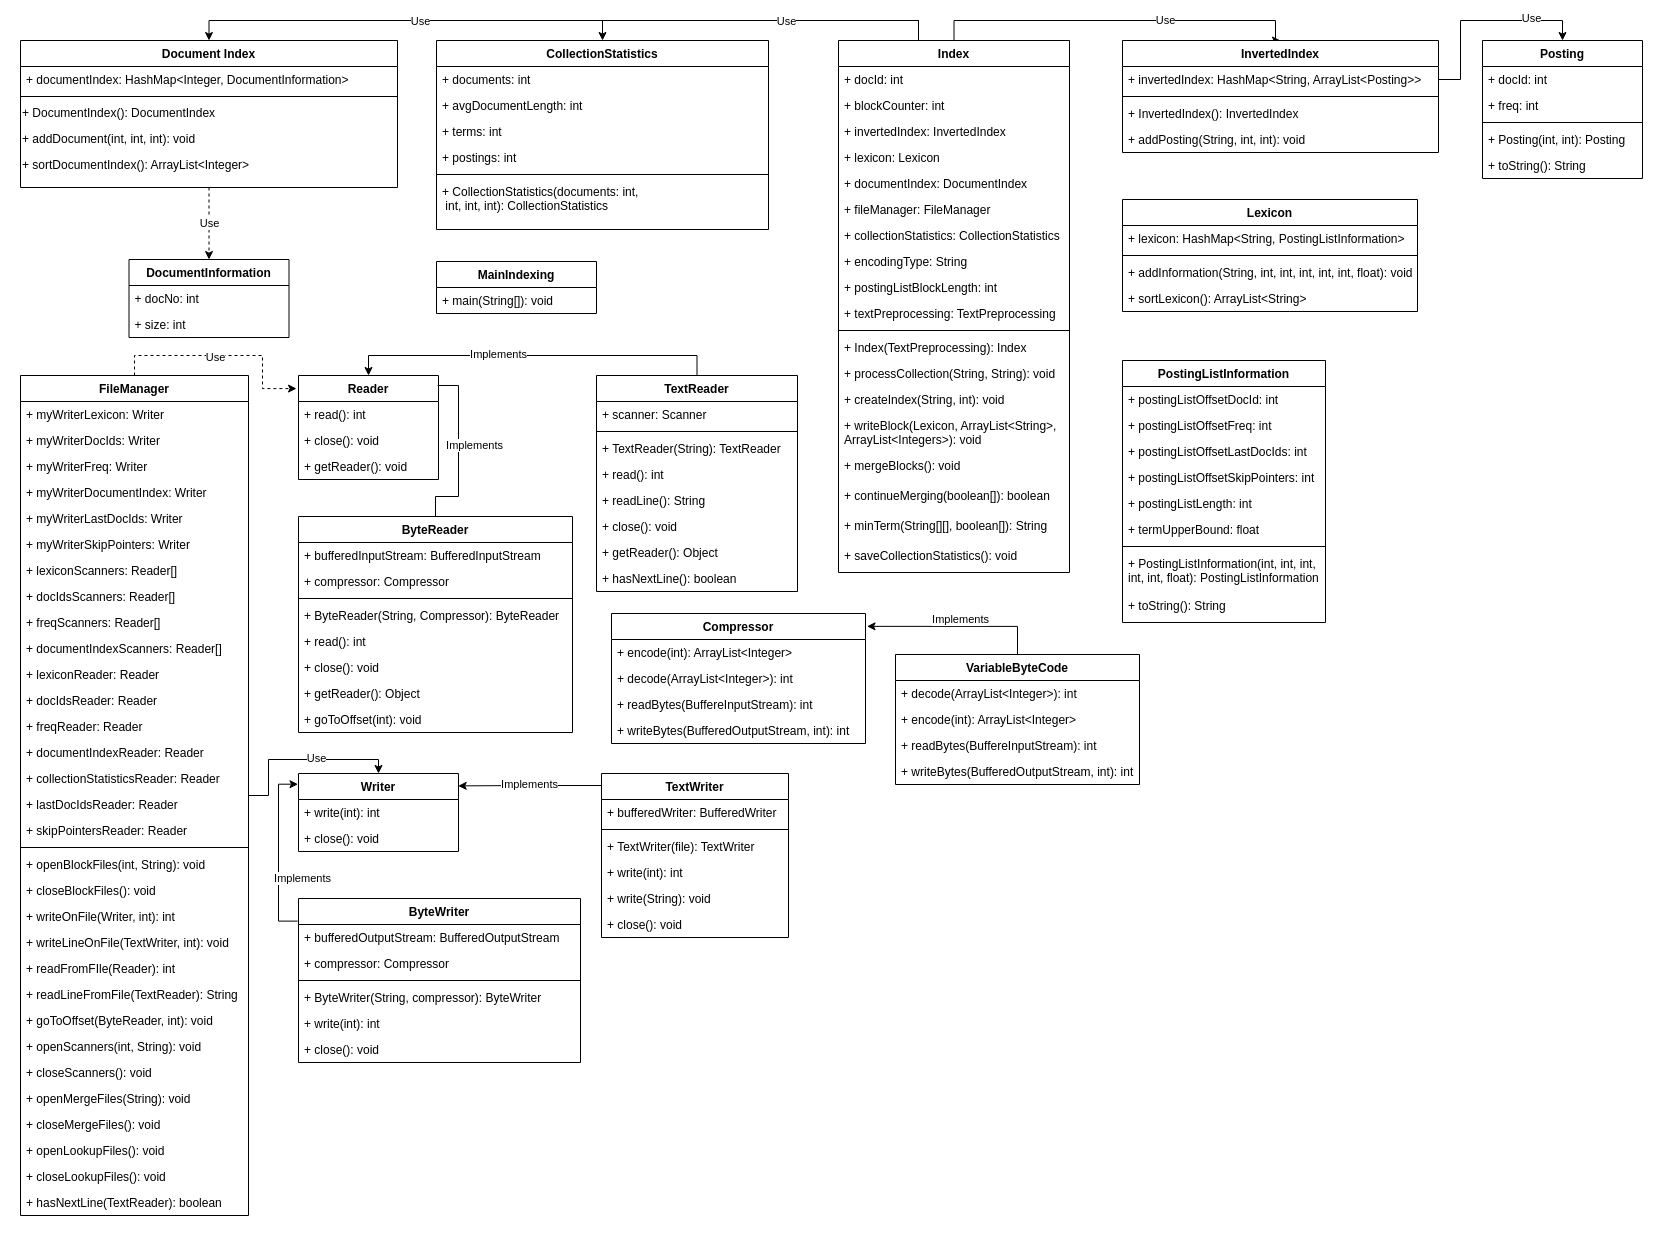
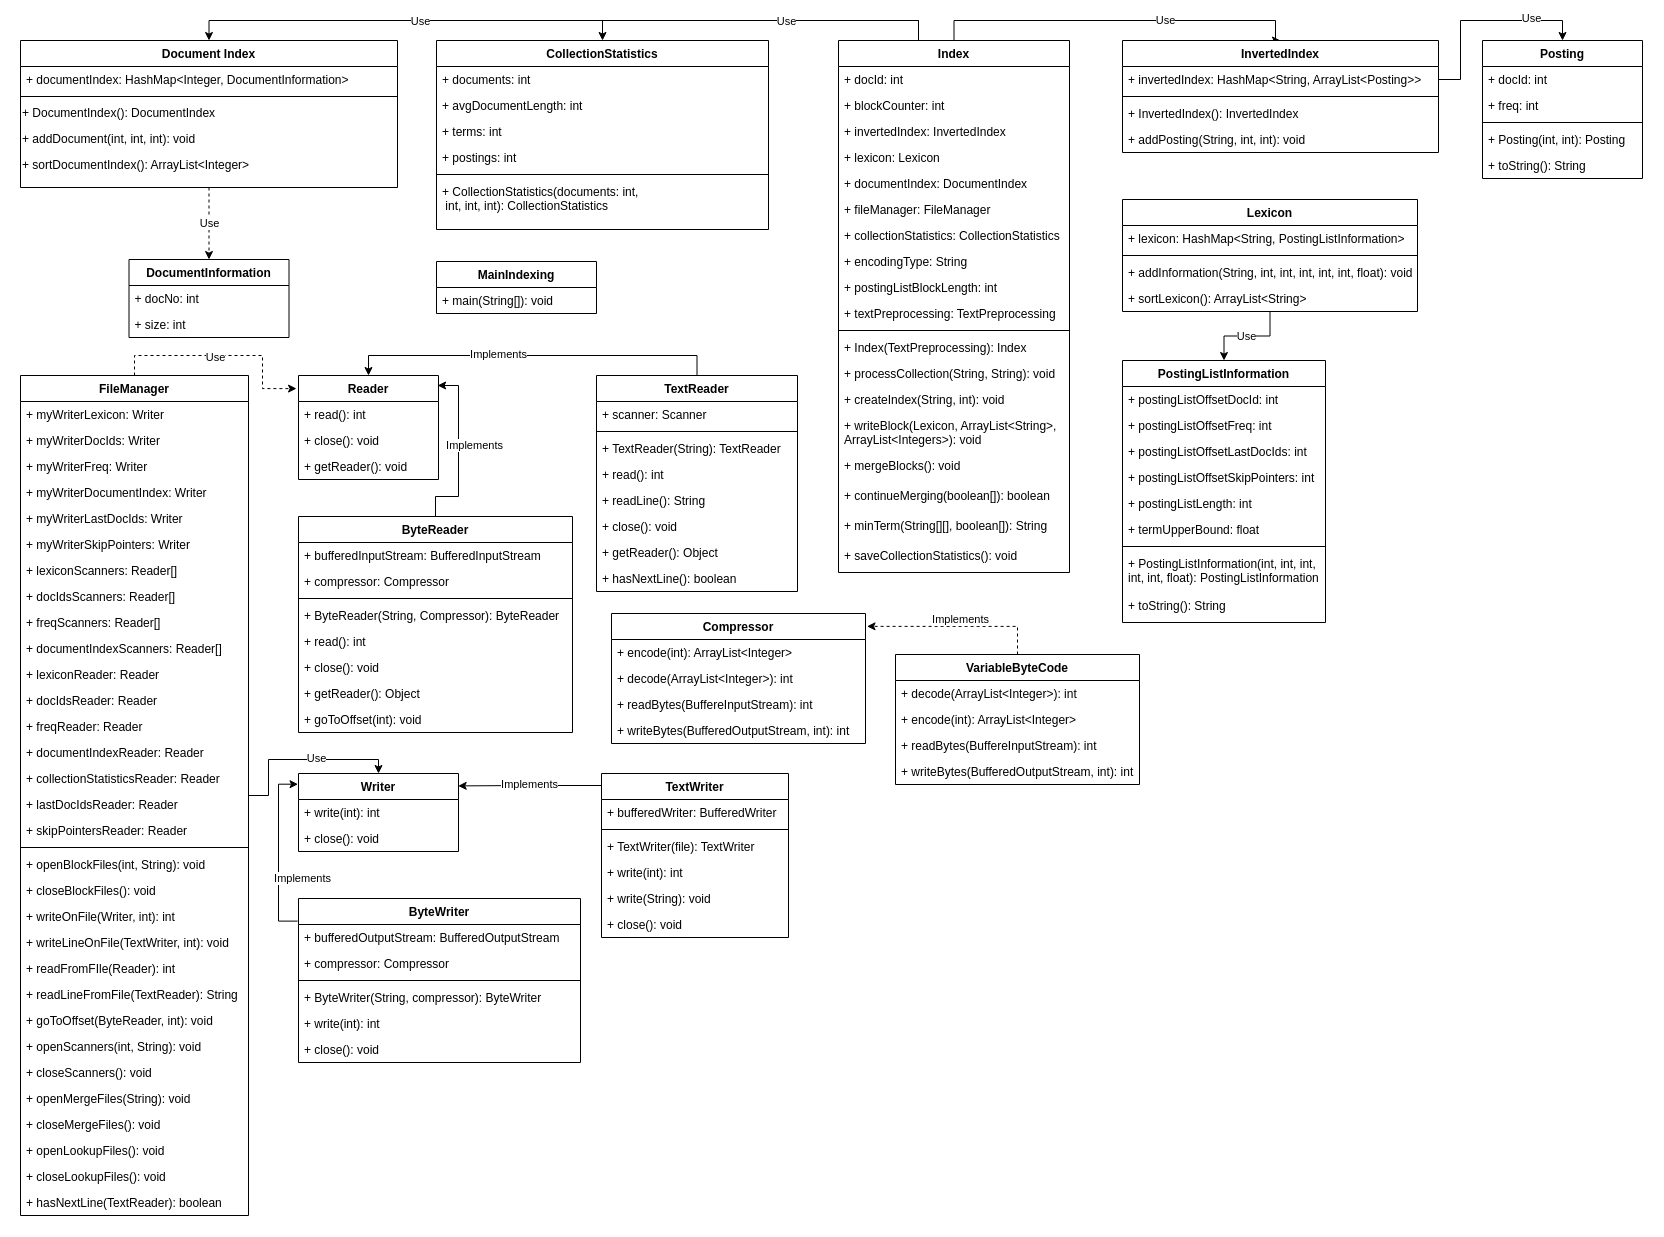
+ <mxCell id="51" value="Use" style="edgeStyle=orthogonalEdgeStyle;rounded=0;orthogonalLoop=1;jettySize=auto;html=1;entryX=0.5;entryY=0;entryDx=0;entryDy=0;" edge="1" parent="1" source="52" target="57"><mxGeometry relative="1" as="geometry" /></mxCell>
- <mxCell id="118" style="edgeStyle=orthogonalEdgeStyle;rounded=0;orthogonalLoop=1;jettySize=auto;html=1;entryX=0.994;entryY=0.096;entryDx=0;entryDy=0;entryPerimeter=0;endArrow=none;" edge="1" parent="1" source="120" target="114"><mxGeometry relative="1" as="geometry" /></mxCell>
+ <mxCell id="118" style="edgeStyle=orthogonalEdgeStyle;rounded=0;orthogonalLoop=1;jettySize=auto;html=1;entryX=0.994;entryY=0.096;entryDx=0;entryDy=0;entryPerimeter=0;" edge="1" parent="1" source="120" target="114"><mxGeometry relative="1" as="geometry" /></mxCell>
- <mxCell id="166" style="edgeStyle=orthogonalEdgeStyle;rounded=0;orthogonalLoop=1;jettySize=auto;html=1;entryX=1.006;entryY=0.099;entryDx=0;entryDy=0;entryPerimeter=0;exitX=0.5;exitY=0;exitDx=0;exitDy=0;" edge="1" parent="1" source="168" target="161"><mxGeometry relative="1" as="geometry" /></mxCell>
+ <mxCell id="166" style="edgeStyle=orthogonalEdgeStyle;rounded=0;orthogonalLoop=1;jettySize=auto;html=1;entryX=1.006;entryY=0.099;entryDx=0;entryDy=0;entryPerimeter=0;exitX=0.5;exitY=0;exitDx=0;exitDy=0;dashed=1;" edge="1" parent="1" source="168" target="161"><mxGeometry relative="1" as="geometry" /></mxCell>
